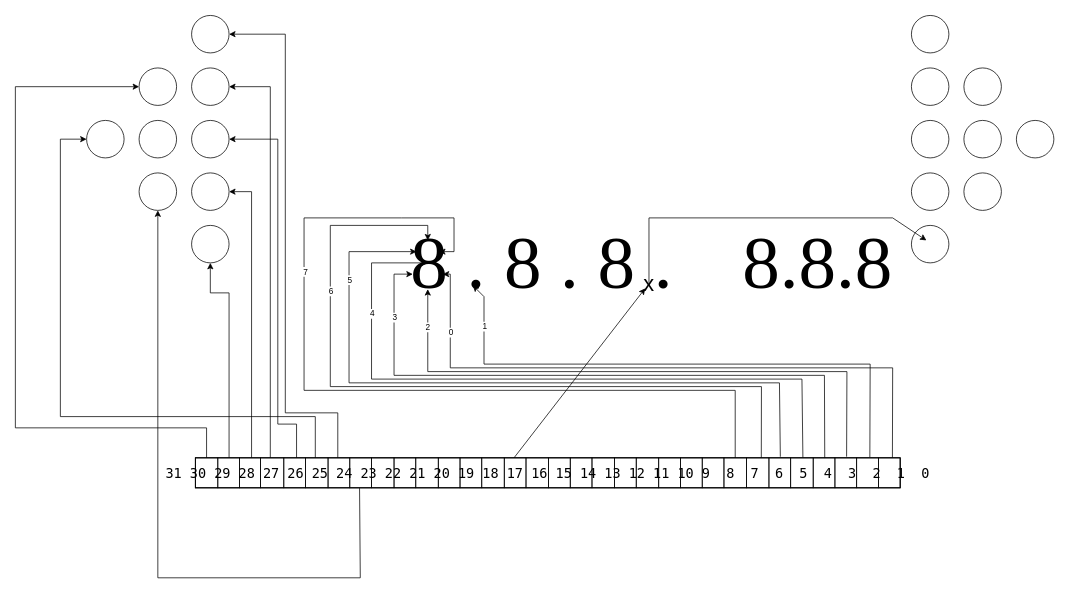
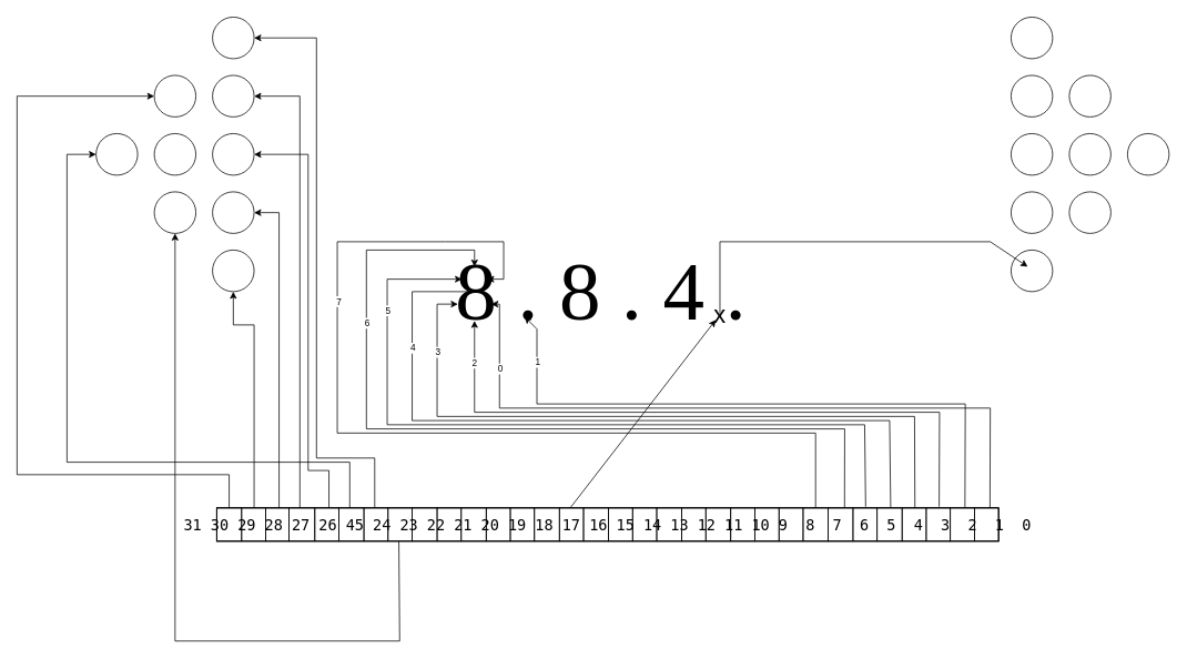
- <mxCell id="2" value="&lt;font style=&quot;font-size: 100px;&quot; face=&quot;Digital-7&quot;&gt;8 . 8 . 8 .&lt;/font&gt;" style="text;html=1;align=left;verticalAlign=middle;whiteSpace=wrap;rounded=0;movable=1;resizable=1;rotatable=1;deletable=1;editable=1;locked=0;connectable=1;fontColor=light-dark(#000000,#888888);" vertex="1" parent="1"><mxGeometry x="545" y="315" width="370" height="70" as="geometry" /></mxCell>
+ <mxCell id="2" value="&lt;font style=&quot;font-size: 100px;&quot; face=&quot;Digital-7&quot;&gt;8 . 8 . 4 .&lt;/font&gt;" style="text;html=1;align=left;verticalAlign=middle;whiteSpace=wrap;rounded=0;movable=1;resizable=1;rotatable=1;deletable=1;editable=1;locked=0;connectable=1;fontColor=light-dark(#000000,#888888);" vertex="1" parent="1"><mxGeometry x="545" y="315" width="370" height="70" as="geometry" /></mxCell>
- <mxCell id="3" value="&lt;font face=&quot;Digital-7&quot; style=&quot;font-size: 100px;&quot;&gt;8.8.8&lt;/font&gt;" style="text;html=1;align=center;verticalAlign=middle;whiteSpace=wrap;rounded=0;movable=1;resizable=1;rotatable=1;deletable=1;editable=1;locked=0;connectable=1;fontColor=light-dark(#000000,#888888);" vertex="1" parent="1"><mxGeometry x="1000" y="310" width="180" height="80" as="geometry" /></mxCell>
- <mxCell id="22" value="&lt;pre&gt;&lt;font style=&quot;font-size: 18px;&quot;&gt;31 30 29 28 27 26 25 24 23 22 21 20 19 18 17 16 15 14 13 12 11 10 9  8  7  6  5  4  3  2  1  0&lt;/font&gt;&lt;/pre&gt;" style="rounded=0;whiteSpace=wrap;html=1;" vertex="1" parent="1"><mxGeometry x="260" y="610" width="940" height="40" as="geometry" /></mxCell>
+ <mxCell id="22" value="&lt;pre&gt;&lt;font style=&quot;font-size: 18px;&quot;&gt;31 30 29 28 27 26 45 24 23 22 21 20 19 18 17 16 15 14 13 12 11 10 9  8  7  6  5  4  3  2  1  0&lt;/font&gt;&lt;/pre&gt;" style="rounded=0;whiteSpace=wrap;html=1;" vertex="1" parent="1"><mxGeometry x="260" y="610" width="940" height="40" as="geometry" /></mxCell>
